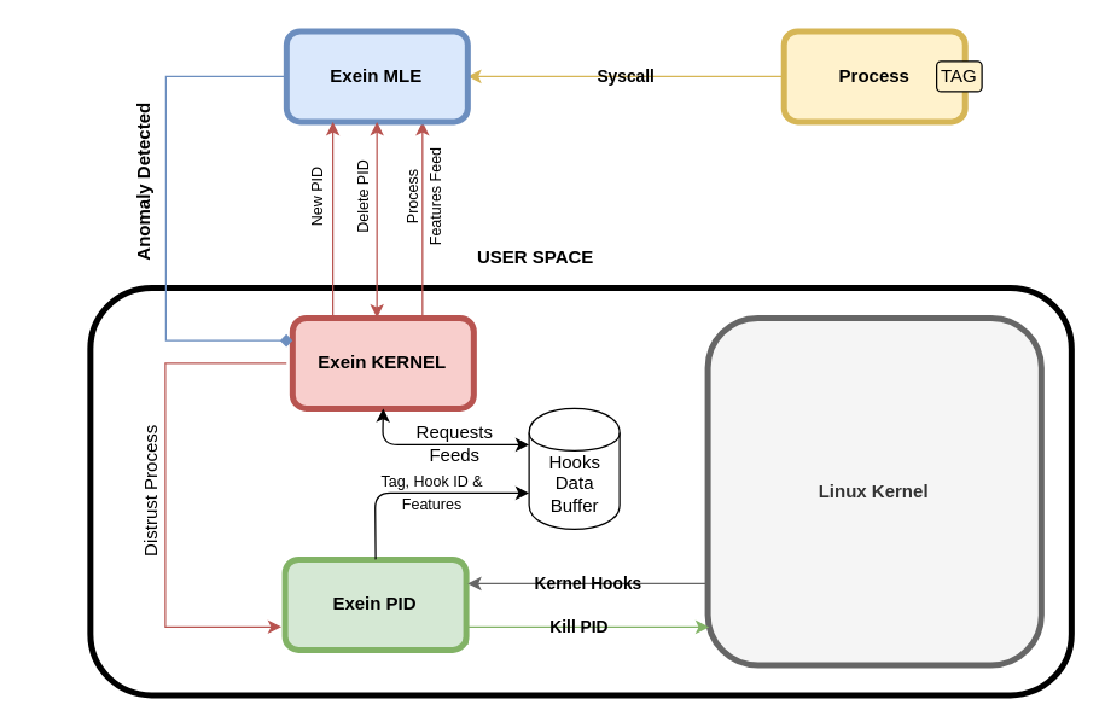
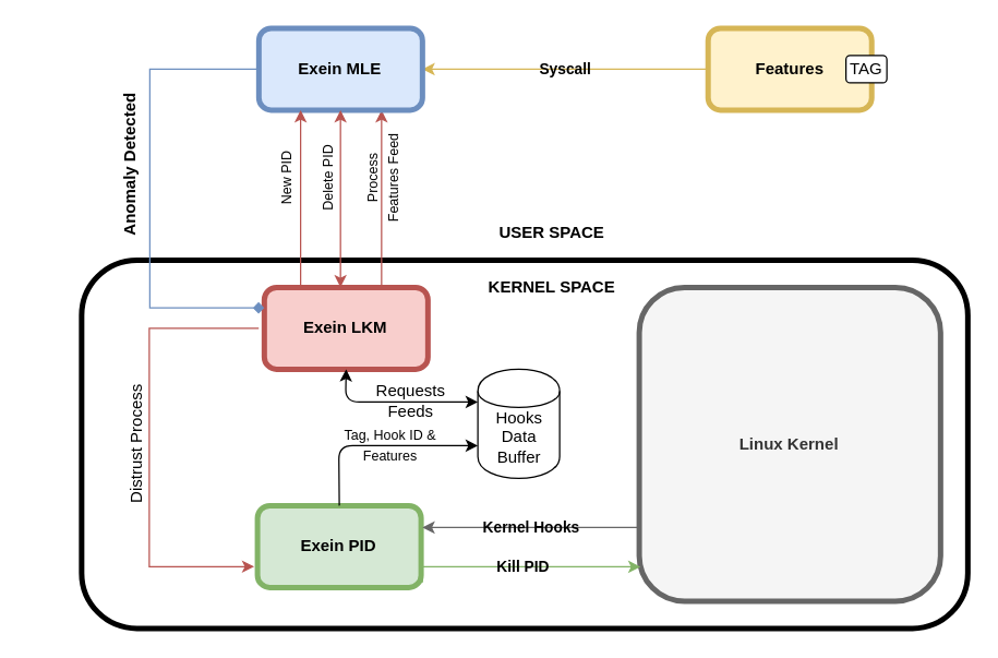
- <mxCell id="10" value="Process" style="rounded=1;whiteSpace=wrap;html=1;strokeWidth=4;fillColor=#fff2cc;strokeColor=#d6b656;fontStyle=1;align=center;" parent="1" vertex="1"><mxGeometry x="518.88" y="20" width="120" height="60" as="geometry" /></mxCell>
+ <mxCell id="10" value="Features" style="rounded=1;whiteSpace=wrap;html=1;strokeWidth=4;fillColor=#fff2cc;strokeColor=#d6b656;fontStyle=1;align=center;" parent="1" vertex="1"><mxGeometry x="518.88" y="20" width="120" height="60" as="geometry" /></mxCell>
- <mxCell id="16" value="TAG" style="rounded=1;whiteSpace=wrap;html=1;strokeWidth=1;fillColor=#fff2cc;" parent="1" vertex="1"><mxGeometry x="620" y="40" width="30" height="20" as="geometry" /></mxCell>
+ <mxCell id="16" value="TAG" style="rounded=1;whiteSpace=wrap;html=1;strokeWidth=1;" parent="1" vertex="1"><mxGeometry x="620" y="40" width="30" height="20" as="geometry" /></mxCell>
- <mxCell id="15" value="USER SPACE" style="text;html=1;strokeColor=none;fillColor=none;align=center;verticalAlign=middle;whiteSpace=wrap;rounded=0;fontStyle=1;labelBackgroundColor=none;" parent="1" vertex="1"><mxGeometry x="301.67" y="160" width="105" height="20" as="geometry" /></mxCell>
+ <mxCell id="15" value="USER SPACE" style="text;html=1;strokeColor=none;fillColor=none;align=center;verticalAlign=middle;whiteSpace=wrap;rounded=0;fontStyle=1;labelBackgroundColor=none;" parent="1" vertex="1"><mxGeometry x="351.67" y="160" width="105" height="20" as="geometry" /></mxCell>
+ <mxCell id="14" value="KERNEL SPACE" style="text;html=1;strokeColor=none;fillColor=none;align=center;verticalAlign=middle;whiteSpace=wrap;rounded=0;fontStyle=1;labelBackgroundColor=none;" parent="1" vertex="1"><mxGeometry x="351.67" y="200" width="105" height="20" as="geometry" /></mxCell>
- <mxCell id="6" value="Exein KERNEL" style="rounded=1;whiteSpace=wrap;html=1;strokeWidth=4;fillColor=#f8cecc;strokeColor=#b85450;fontStyle=1" parent="1" vertex="1"><mxGeometry x="193.38" y="210" width="120" height="60" as="geometry" /></mxCell>
+ <mxCell id="6" value="Exein LKM" style="rounded=1;whiteSpace=wrap;html=1;strokeWidth=4;fillColor=#f8cecc;strokeColor=#b85450;fontStyle=1" parent="1" vertex="1"><mxGeometry x="193.38" y="210" width="120" height="60" as="geometry" /></mxCell>
